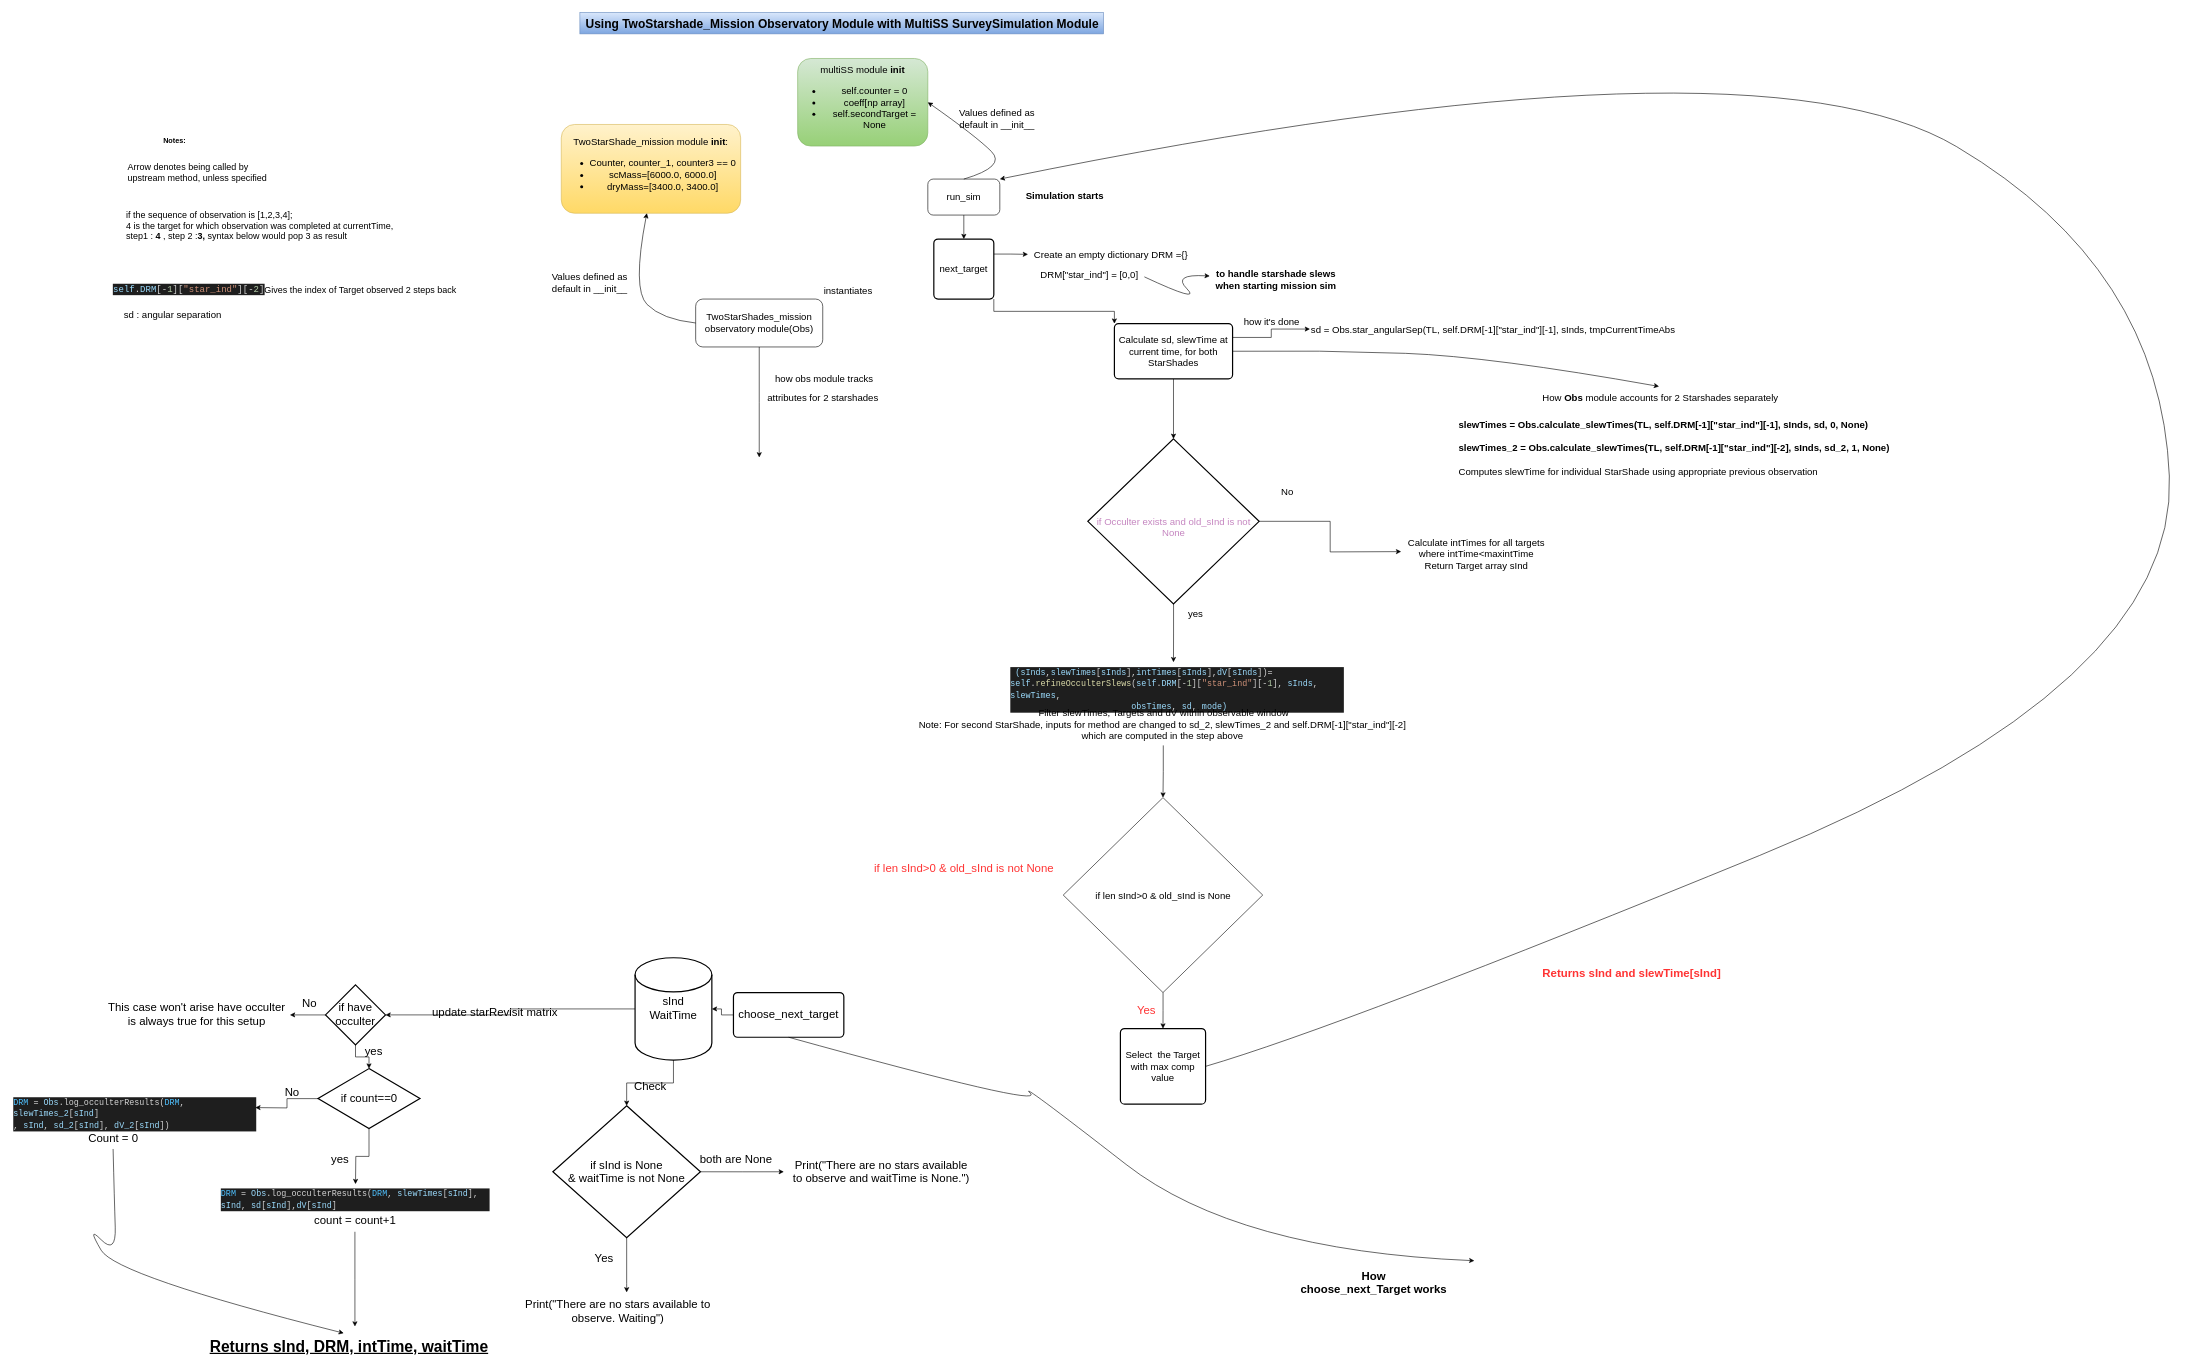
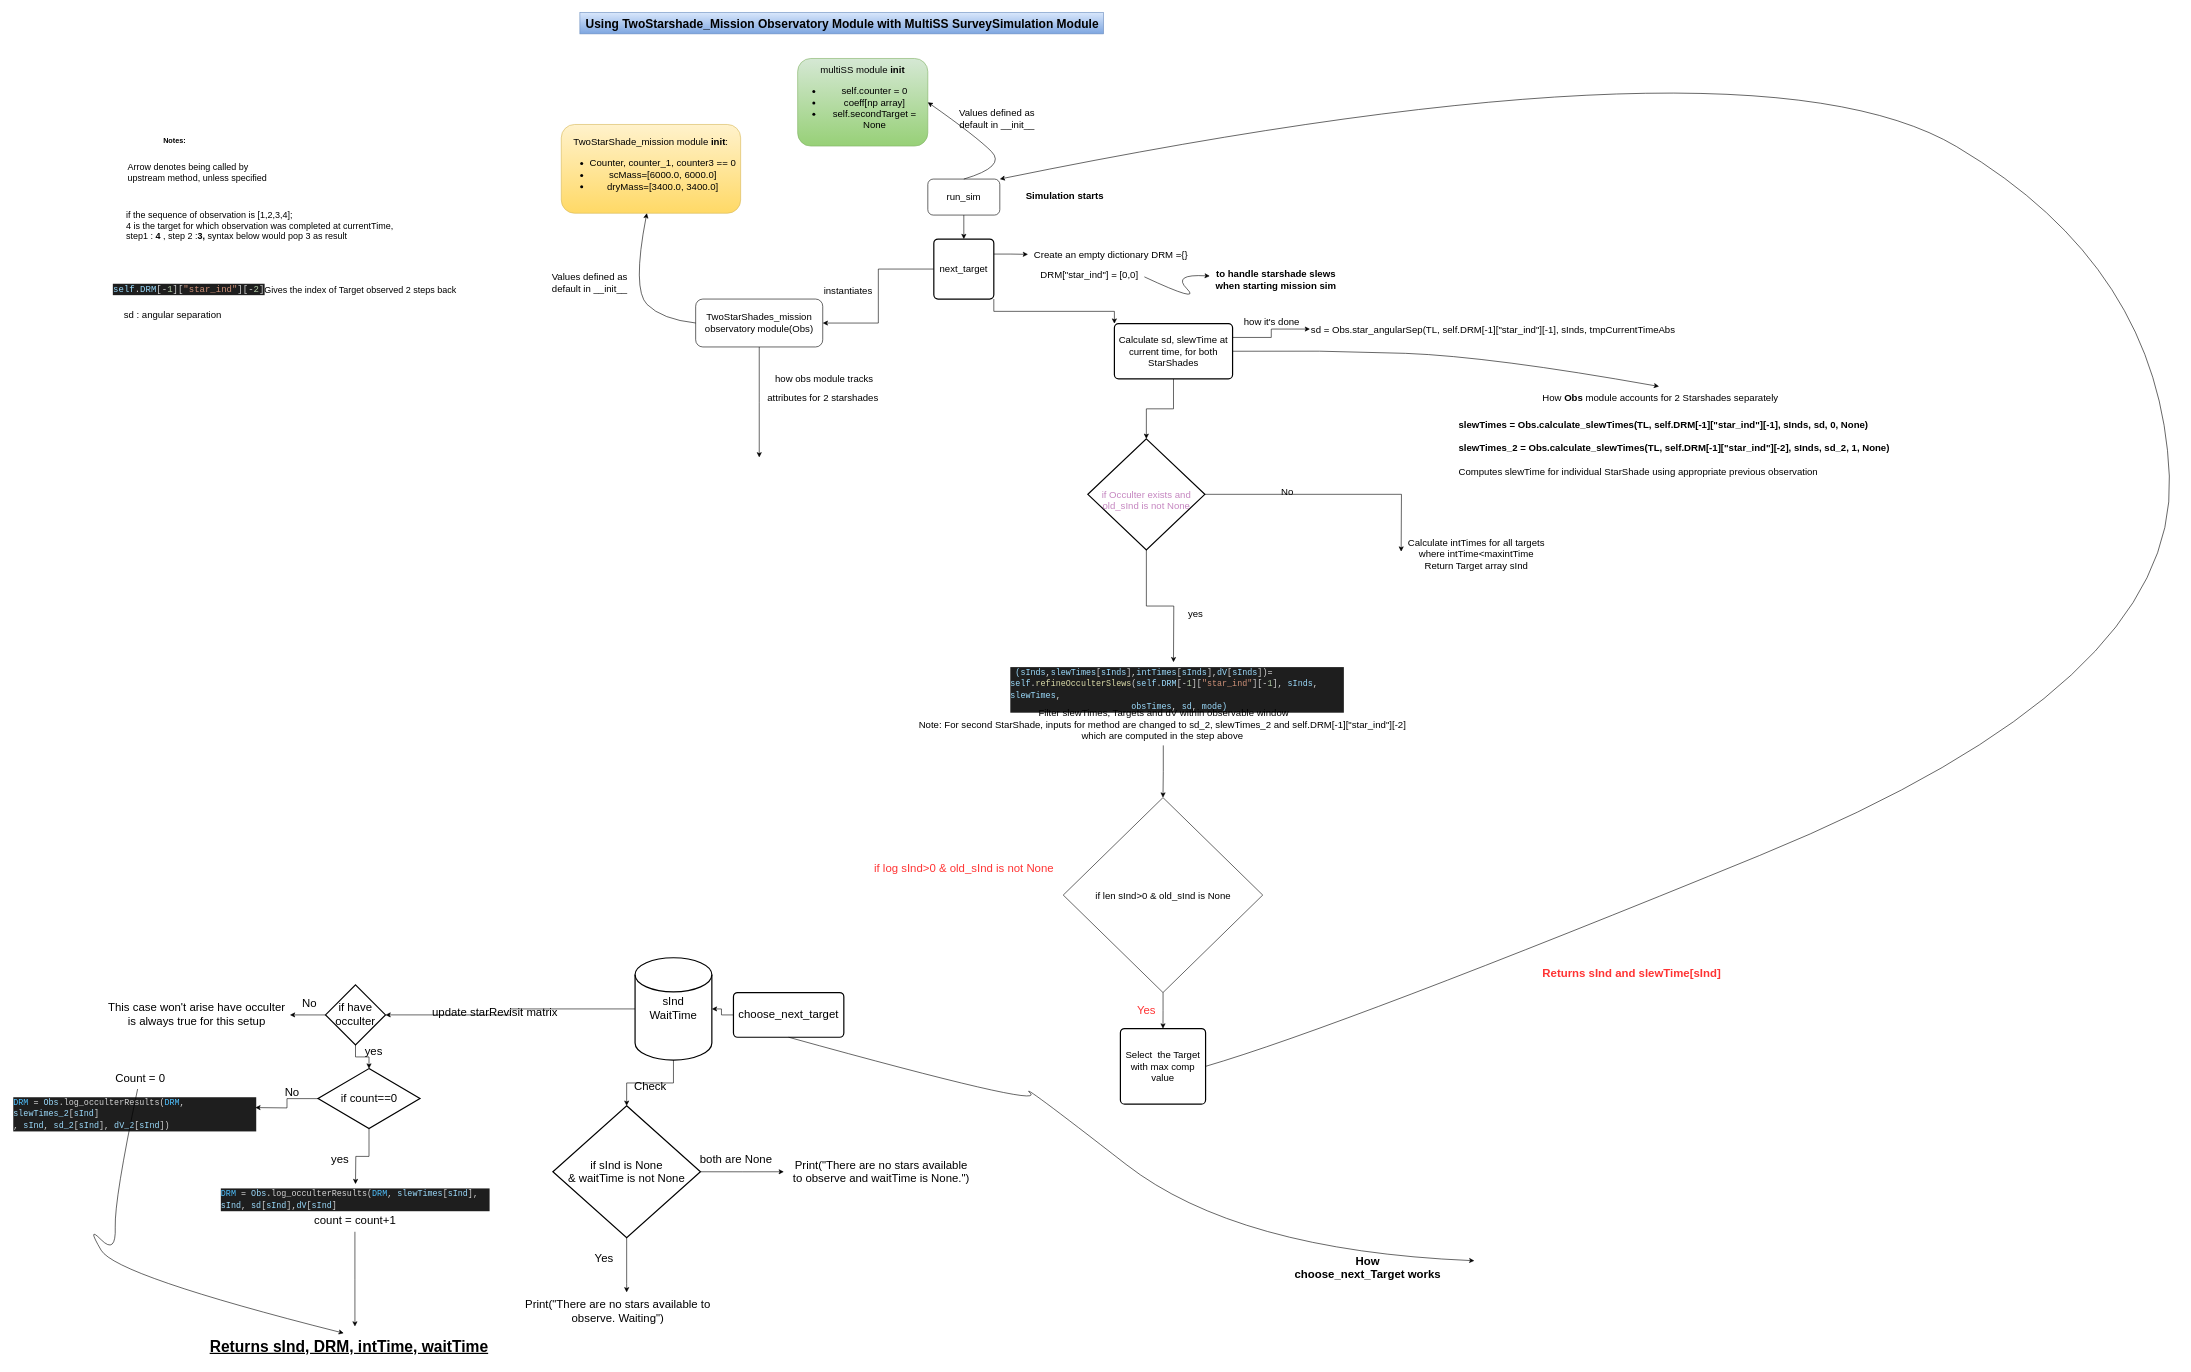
+ <mxCell id="5" style="edgeStyle=orthogonalEdgeStyle;rounded=0;orthogonalLoop=1;jettySize=auto;html=1;exitX=0;exitY=0.5;exitDx=0;exitDy=0;fontSize=16;" parent="1" source="8" target="16" edge="1"><mxGeometry relative="1" as="geometry"><mxPoint x="1297.154" y="554.154" as="targetPoint" /></mxGeometry></mxCell>
- <mxCell id="39" value="&lt;br&gt;&lt;div style=&quot;color: rgb(212, 212, 212); background-color: rgb(30, 30, 30); font-family: Consolas, &amp;quot;Courier New&amp;quot;, monospace; font-weight: normal; font-size: 14px; line-height: 19px;&quot;&gt;&lt;div&gt;&lt;/div&gt;&lt;/div&gt;&lt;font color=&quot;#c586c0&quot;&gt;if Occulter exists and old_sInd is not None&lt;/font&gt;&lt;br&gt;" style="strokeWidth=2;html=1;shape=mxgraph.flowchart.decision;whiteSpace=wrap;fontSize=16;" vertex="1" parent="1"><mxGeometry x="1812.75" y="731" width="285.5" height="275" as="geometry" /></mxCell>
+ <mxCell id="39" value="&lt;br&gt;&lt;div style=&quot;color: rgb(212, 212, 212); background-color: rgb(30, 30, 30); font-family: Consolas, &amp;quot;Courier New&amp;quot;, monospace; font-weight: normal; font-size: 14px; line-height: 19px;&quot;&gt;&lt;div&gt;&lt;/div&gt;&lt;/div&gt;&lt;font color=&quot;#c586c0&quot;&gt;if Occulter exists and old_sInd is not None&lt;/font&gt;&lt;br&gt;" style="strokeWidth=2;html=1;shape=mxgraph.flowchart.decision;whiteSpace=wrap;fontSize=16;" vertex="1" parent="1"><mxGeometry x="1812.75" y="731" width="195" height="185" as="geometry" /></mxCell>
- <mxCell id="53" value="if len sInd&amp;gt;0 &amp;amp; old_sInd is not None" style="text;html=1;align=center;verticalAlign=middle;resizable=0;points=[];autosize=1;strokeColor=none;fillColor=none;fontSize=19;fontColor=#FF3333;" vertex="1" parent="1"><mxGeometry x="1447.5" y="1429" width="317" height="35" as="geometry" /></mxCell>
+ <mxCell id="53" value="if log sInd&amp;gt;0 &amp;amp; old_sInd is not None" style="text;html=1;align=center;verticalAlign=middle;resizable=0;points=[];autosize=1;strokeColor=none;fillColor=none;fontSize=19;fontColor=#FF3333;" vertex="1" parent="1"><mxGeometry x="1447.5" y="1429" width="317" height="35" as="geometry" /></mxCell>
- <mxCell id="84" value="Count = 0" style="text;html=1;align=center;verticalAlign=middle;resizable=0;points=[];autosize=1;strokeColor=none;fillColor=none;fontSize=19;fontColor=#000000;" vertex="1" parent="1"><mxGeometry x="137" y="1879.75" width="101" height="35" as="geometry" /></mxCell>
+ <mxCell id="84" value="Count = 0" style="text;html=1;align=center;verticalAlign=middle;resizable=0;points=[];autosize=1;strokeColor=none;fillColor=none;fontSize=19;fontColor=#000000;" vertex="1" parent="1"><mxGeometry x="182" y="1779.75" width="101" height="35" as="geometry" /></mxCell>
- <mxCell id="66" value="&lt;b&gt;How &lt;br&gt;choose_next_Target works&lt;/b&gt;" style="text;html=1;align=center;verticalAlign=middle;resizable=0;points=[];autosize=1;strokeColor=none;fillColor=none;fontSize=19;fontColor=#000000;" vertex="1" parent="1"><mxGeometry x="2158" y="2109" width="262" height="58" as="geometry" /></mxCell>
+ <mxCell id="66" value="&lt;b&gt;How &lt;br&gt;choose_next_Target works&lt;/b&gt;" style="text;html=1;align=center;verticalAlign=middle;resizable=0;points=[];autosize=1;strokeColor=none;fillColor=none;fontSize=19;fontColor=#000000;" vertex="1" parent="1"><mxGeometry x="2148" y="2084" width="262" height="58" as="geometry" /></mxCell>
